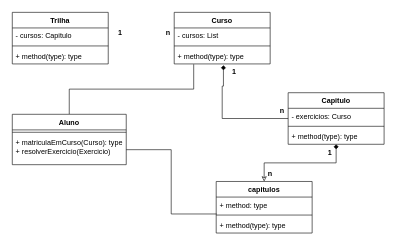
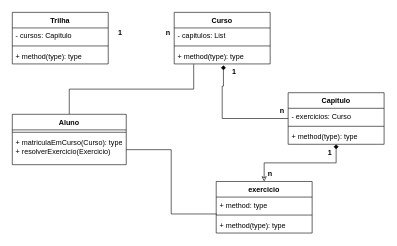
- <mxCell id="7" value="- cursos: List" style="text;strokeColor=none;fillColor=none;align=left;verticalAlign=top;spacingLeft=4;spacingRight=4;overflow=hidden;rotatable=0;points=[[0,0.5],[1,0.5]];portConstraint=eastwest;" vertex="1" parent="6"><mxGeometry y="26" width="160" height="26" as="geometry" /></mxCell>
+ <mxCell id="7" value="- capitulos: List" style="text;strokeColor=none;fillColor=none;align=left;verticalAlign=top;spacingLeft=4;spacingRight=4;overflow=hidden;rotatable=0;points=[[0,0.5],[1,0.5]];portConstraint=eastwest;" vertex="1" parent="6"><mxGeometry y="26" width="160" height="26" as="geometry" /></mxCell>
- <mxCell id="24" value="capitulos" style="swimlane;fontStyle=1;align=center;verticalAlign=top;childLayout=stackLayout;horizontal=1;startSize=26;horizontalStack=0;resizeParent=1;resizeParentMax=0;resizeLast=0;collapsible=1;marginBottom=0;" vertex="1" parent="1"><mxGeometry x="360" y="302" width="160" height="86" as="geometry" /></mxCell>
+ <mxCell id="24" value="exercicio" style="swimlane;fontStyle=1;align=center;verticalAlign=top;childLayout=stackLayout;horizontal=1;startSize=26;horizontalStack=0;resizeParent=1;resizeParentMax=0;resizeLast=0;collapsible=1;marginBottom=0;" vertex="1" parent="1"><mxGeometry x="360" y="302" width="160" height="86" as="geometry" /></mxCell>
